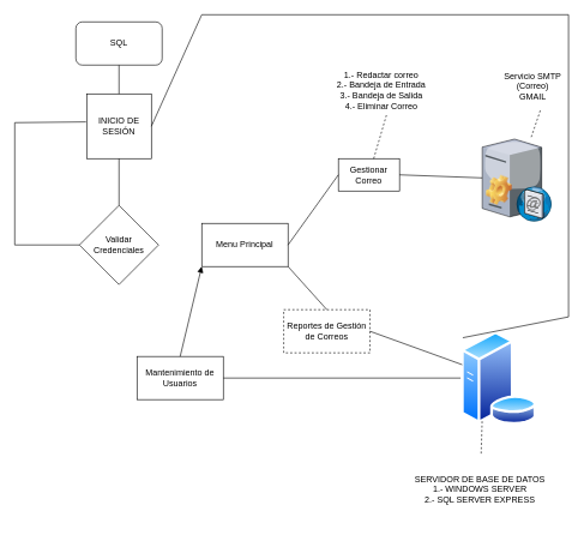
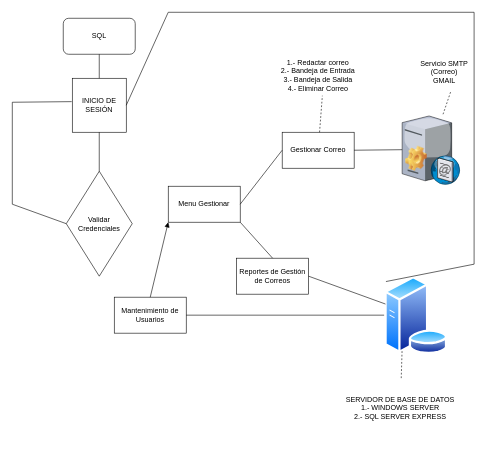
- <mxCell id="9" value="Gestionar Correo" style="rounded=0;whiteSpace=wrap;html=1;" vertex="1" parent="1"><mxGeometry x="470" y="220" width="85" height="45" as="geometry" /></mxCell>
+ <mxCell id="9" value="Gestionar Correo" style="rounded=0;whiteSpace=wrap;html=1;" vertex="1" parent="1"><mxGeometry x="470" y="220" width="120" height="60" as="geometry" /></mxCell>
- <mxCell id="5" value="Validar Credenciales" style="rhombus;whiteSpace=wrap;html=1;" vertex="1" parent="1"><mxGeometry x="110" y="285" width="110" height="110" as="geometry" /></mxCell>
+ <mxCell id="5" value="Validar Credenciales" style="rhombus;whiteSpace=wrap;html=1;" vertex="1" parent="1"><mxGeometry x="110" y="285" width="110" height="175" as="geometry" /></mxCell>
- <mxCell id="7" value="Menu Principal" style="rounded=0;whiteSpace=wrap;html=1;" vertex="1" parent="1"><mxGeometry x="280" y="310" width="120" height="60" as="geometry" /></mxCell>
+ <mxCell id="7" value="Menu Gestionar" style="rounded=0;whiteSpace=wrap;html=1;" vertex="1" parent="1"><mxGeometry x="280" y="310" width="120" height="60" as="geometry" /></mxCell>
- <mxCell id="17" value="Reportes de Gestión de Correos" style="rounded=0;whiteSpace=wrap;html=1;dashed=1;" vertex="1" parent="1"><mxGeometry x="394" y="430" width="120" height="60" as="geometry" /></mxCell>
+ <mxCell id="17" value="Reportes de Gestión de Correos" style="rounded=0;whiteSpace=wrap;html=1;" vertex="1" parent="1"><mxGeometry x="394" y="430" width="120" height="60" as="geometry" /></mxCell>
